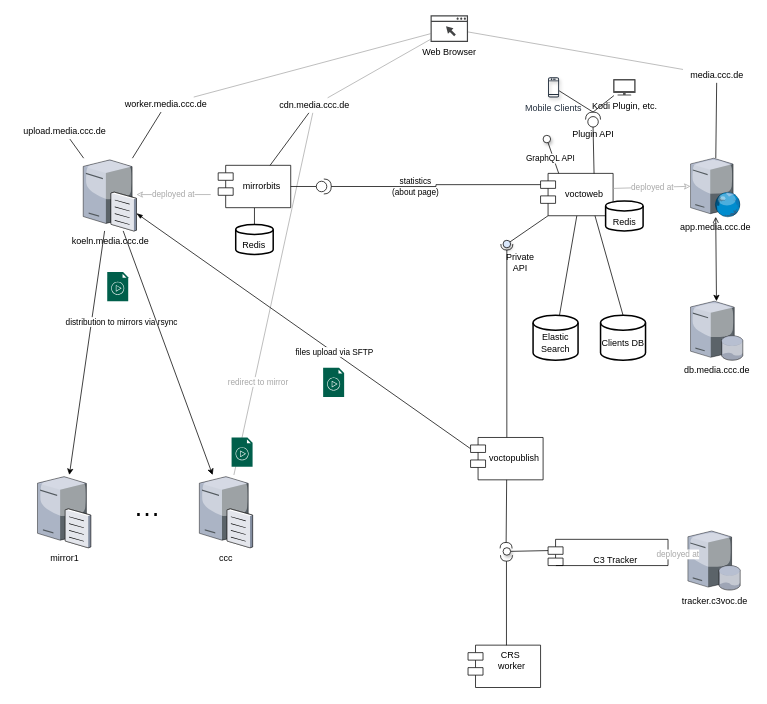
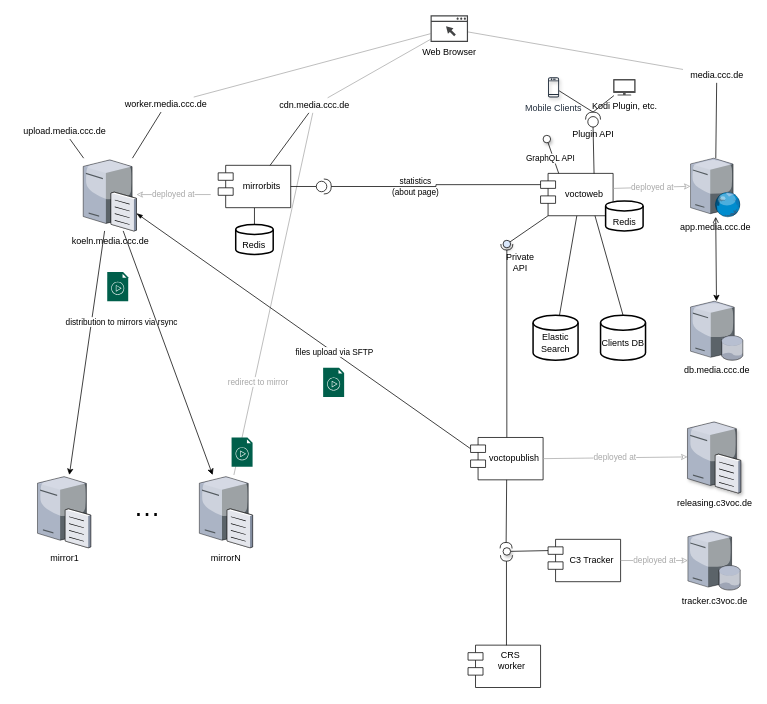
+ <mxCell id="57" value="releasing.c3voc.de" style="verticalLabelPosition=bottom;aspect=fixed;html=1;verticalAlign=top;strokeColor=none;align=center;outlineConnect=0;shape=mxgraph.citrix.file_server;shadow=1;" vertex="1" parent="1"><mxGeometry x="916" y="560" width="71" height="97" as="geometry" /></mxCell>
+ <mxCell id="61" value="deployed at" style="edgeStyle=none;rounded=0;orthogonalLoop=1;jettySize=auto;html=1;startArrow=none;startFill=0;endArrow=classic;endFill=0;exitX=1;exitY=0.5;exitDx=0;exitDy=0;fontColor=#A8A8A8;strokeColor=#A8A8A8;" edge="1" parent="1" source="54" target="57"><mxGeometry relative="1" as="geometry"><mxPoint x="869" y="608" as="sourcePoint" /><mxPoint x="770" y="608.007" as="targetPoint" /></mxGeometry></mxCell>
- <mxCell id="55" value="&#10;C3 Tracker" style="shape=module;align=left;spacingLeft=20;align=center;verticalAlign=top;" vertex="1" parent="1"><mxGeometry x="730" y="718.87" width="160" height="35" as="geometry" /></mxCell>
+ <mxCell id="55" value="&#10;C3 Tracker" style="shape=module;align=left;spacingLeft=20;align=center;verticalAlign=top;" vertex="1" parent="1"><mxGeometry x="730" y="718.87" width="96.75" height="56.5" as="geometry" /></mxCell>
- <mxCell id="8" value="ccc" style="verticalLabelPosition=bottom;aspect=fixed;html=1;verticalAlign=top;strokeColor=none;align=center;outlineConnect=0;shape=mxgraph.citrix.file_server;" vertex="1" parent="1"><mxGeometry x="264.88" y="633" width="71" height="97" as="geometry" /></mxCell>
+ <mxCell id="8" value="mirrorN" style="verticalLabelPosition=bottom;aspect=fixed;html=1;verticalAlign=top;strokeColor=none;align=center;outlineConnect=0;shape=mxgraph.citrix.file_server;" vertex="1" parent="1"><mxGeometry x="264.88" y="633" width="71" height="97" as="geometry" /></mxCell>
